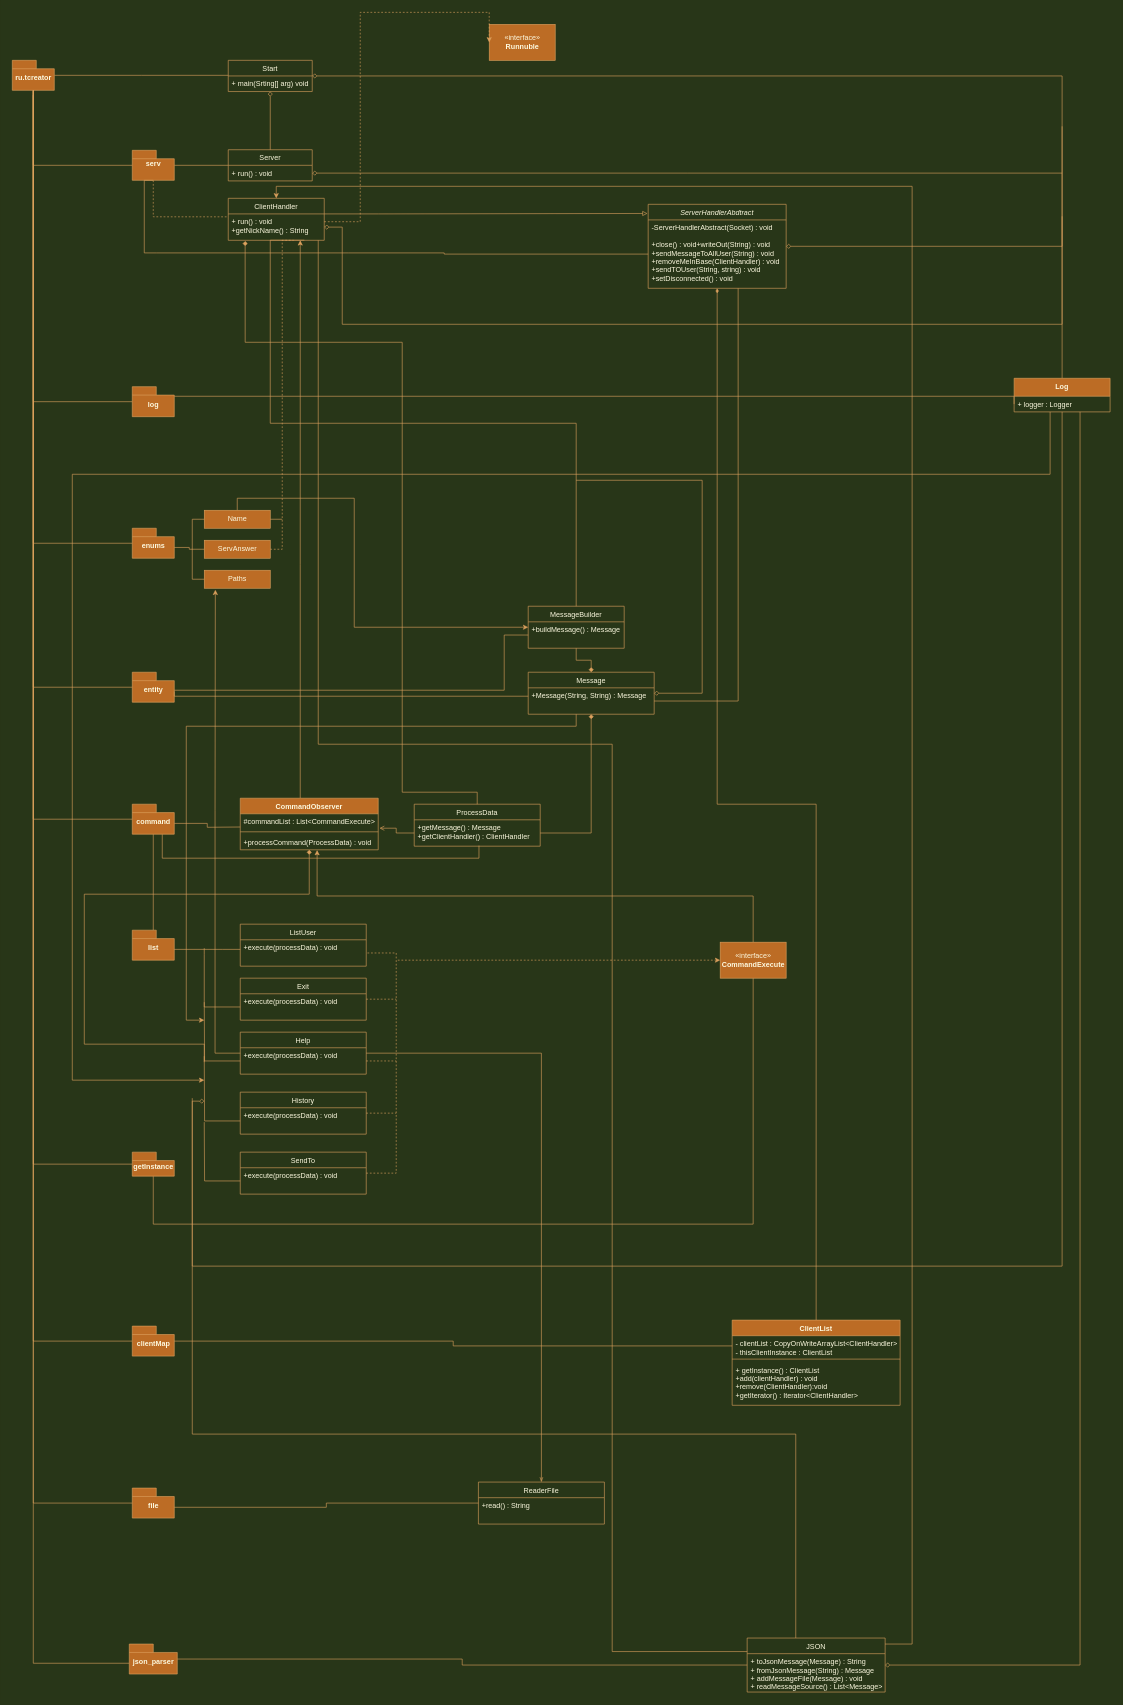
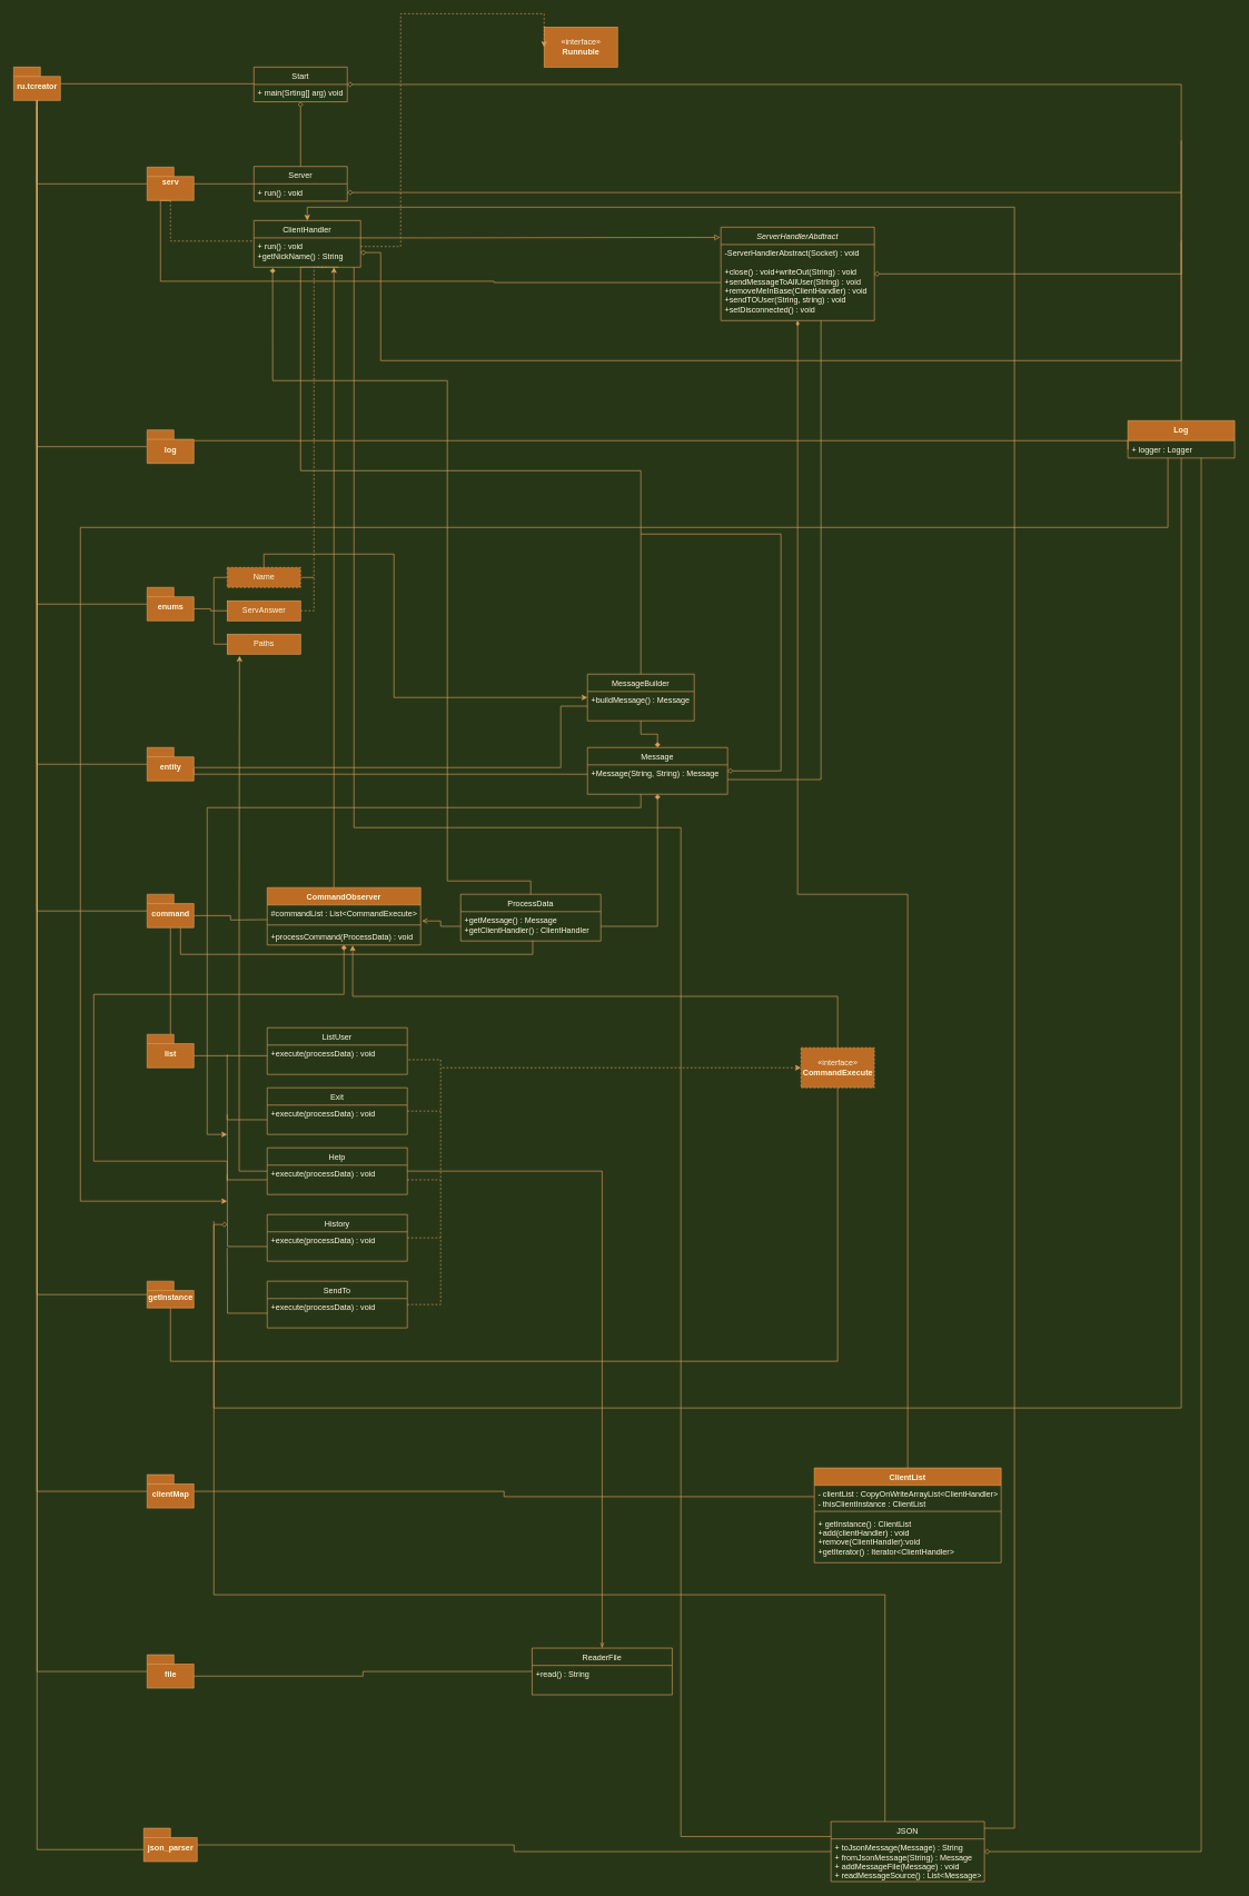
- <mxCell id="40" value="Name" style="html=1;fillColor=#BC6C25;strokeColor=#DDA15E;fontColor=#FEFAE0;" parent="1" vertex="1"><mxGeometry x="340" y="850" width="110" height="30" as="geometry" /></mxCell>
+ <mxCell id="40" value="Name" style="html=1;fillColor=#BC6C25;strokeColor=#DDA15E;fontColor=#FEFAE0;dashed=1;" parent="1" vertex="1"><mxGeometry x="340" y="850" width="110" height="30" as="geometry" /></mxCell>
- <mxCell id="70" value="«interface»&lt;br&gt;&lt;div&gt;&lt;b&gt;CommandExecute&lt;/b&gt;&lt;/div&gt;" style="html=1;fillColor=#BC6C25;strokeColor=#DDA15E;fontColor=#FEFAE0;" parent="1" vertex="1"><mxGeometry x="1200" y="1570" width="110" height="60" as="geometry" /></mxCell>
+ <mxCell id="70" value="«interface»&lt;br&gt;&lt;div&gt;&lt;b&gt;CommandExecute&lt;/b&gt;&lt;/div&gt;" style="html=1;fillColor=#BC6C25;strokeColor=#DDA15E;fontColor=#FEFAE0;dashed=1;" parent="1" vertex="1"><mxGeometry x="1200" y="1570" width="110" height="60" as="geometry" /></mxCell>
